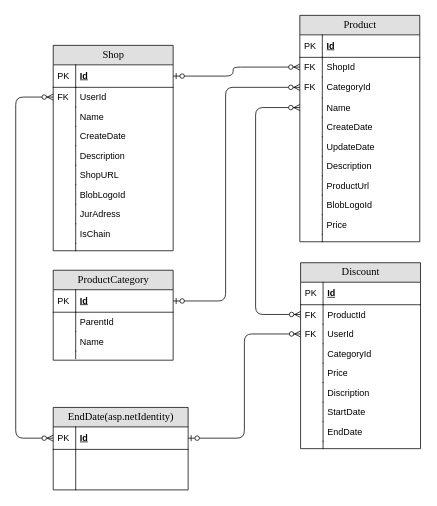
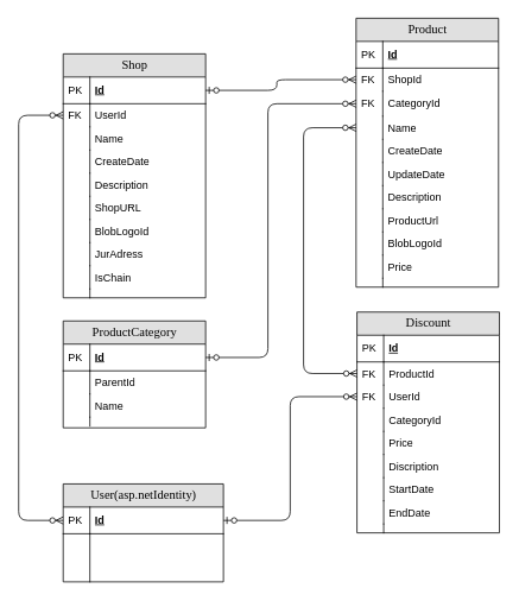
- <mxCell id="76" value="EndDate(asp.netIdentity)" style="swimlane;html=1;fontStyle=0;childLayout=stackLayout;horizontal=1;startSize=26;fillColor=#e0e0e0;horizontalStack=0;resizeParent=1;resizeLast=0;collapsible=1;marginBottom=0;swimlaneFillColor=#ffffff;align=center;rounded=0;shadow=0;comic=0;labelBackgroundColor=none;strokeColor=#000000;strokeWidth=1;fontFamily=Verdana;fontSize=14;fontColor=#000000;" vertex="1" parent="1"><mxGeometry x="70" y="543" width="180" height="110" as="geometry" /></mxCell>
+ <mxCell id="76" value="User(asp.netIdentity)" style="swimlane;html=1;fontStyle=0;childLayout=stackLayout;horizontal=1;startSize=26;fillColor=#e0e0e0;horizontalStack=0;resizeParent=1;resizeLast=0;collapsible=1;marginBottom=0;swimlaneFillColor=#ffffff;align=center;rounded=0;shadow=0;comic=0;labelBackgroundColor=none;strokeColor=#000000;strokeWidth=1;fontFamily=Verdana;fontSize=14;fontColor=#000000;" vertex="1" parent="1"><mxGeometry x="70" y="543" width="180" height="110" as="geometry" /></mxCell>
